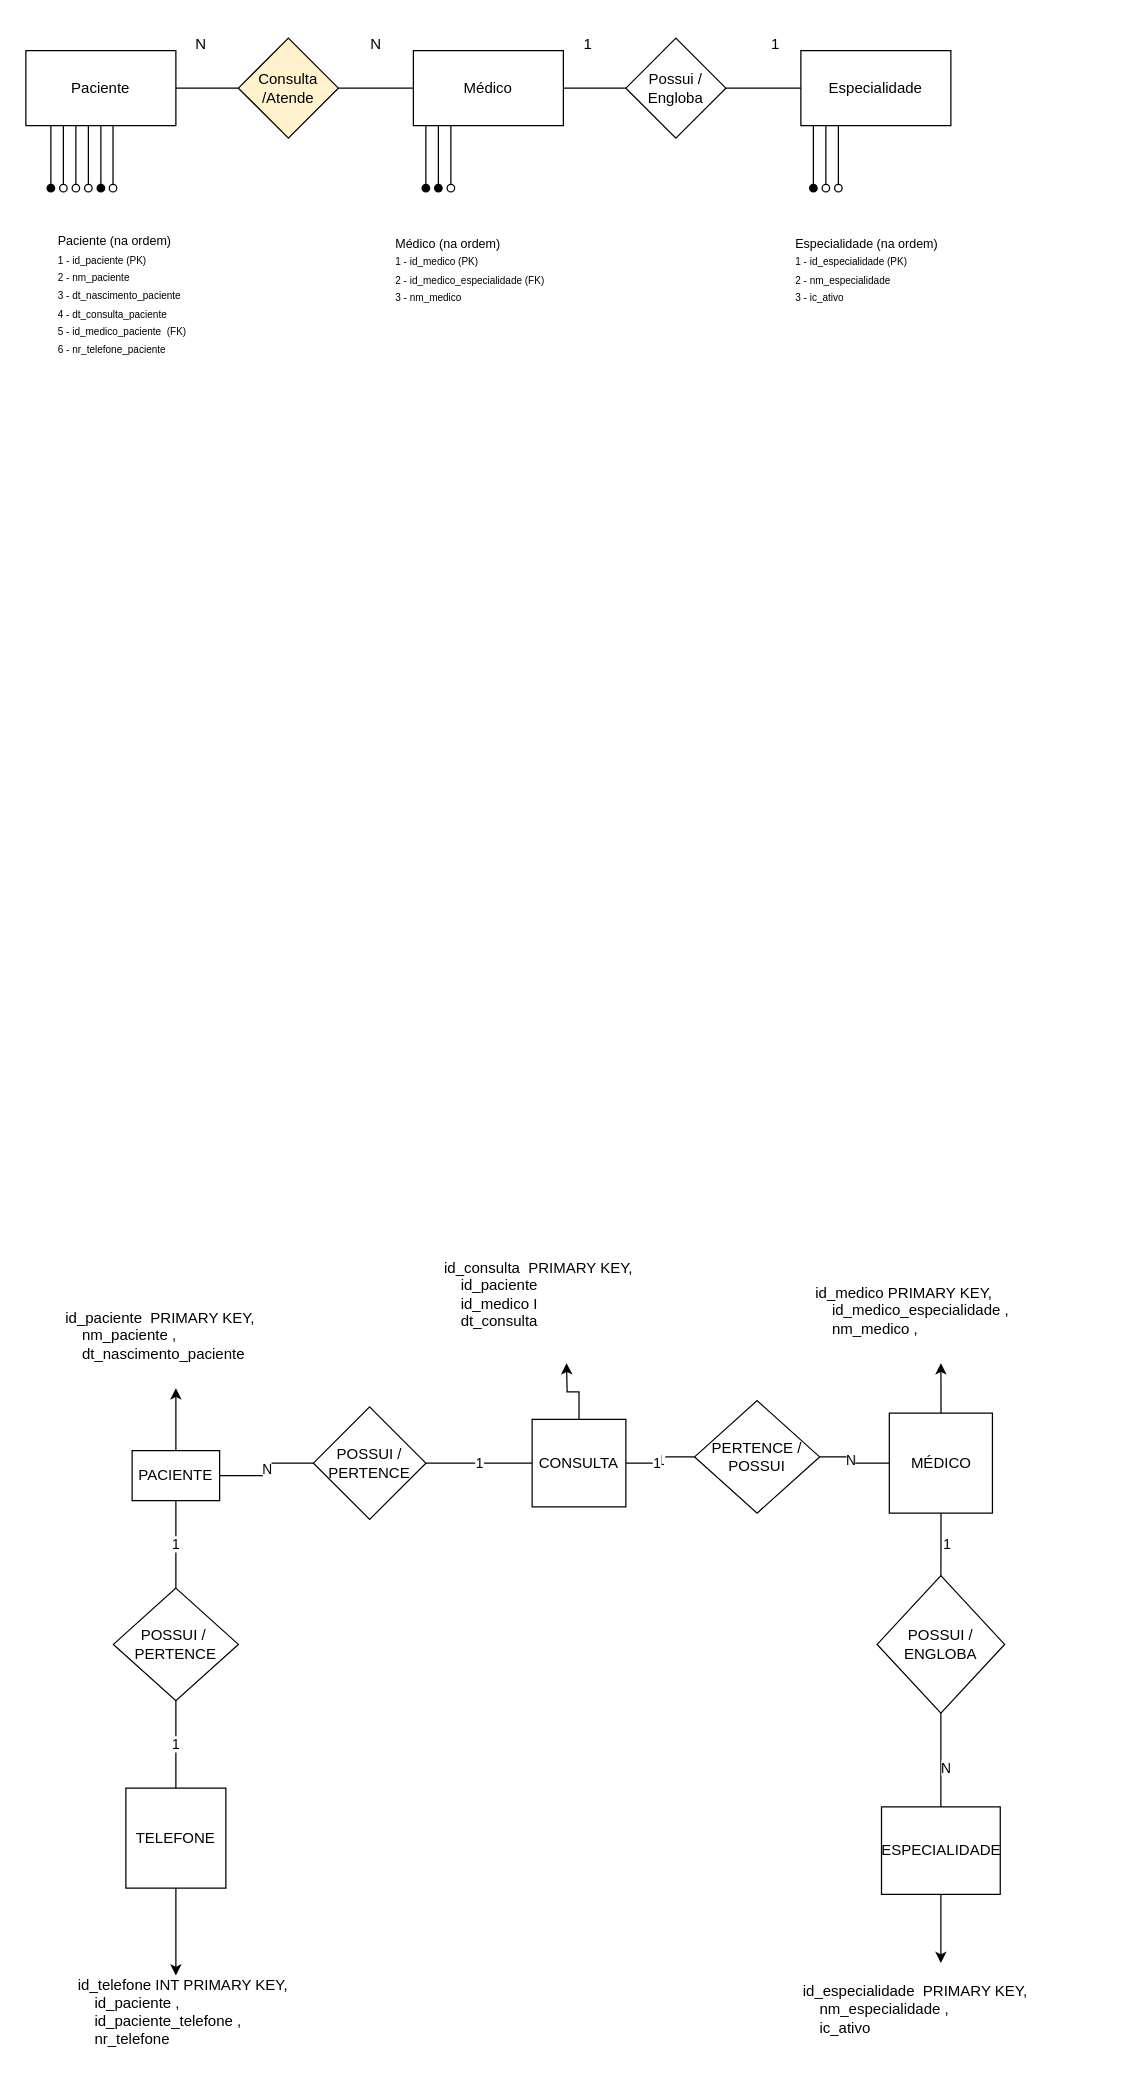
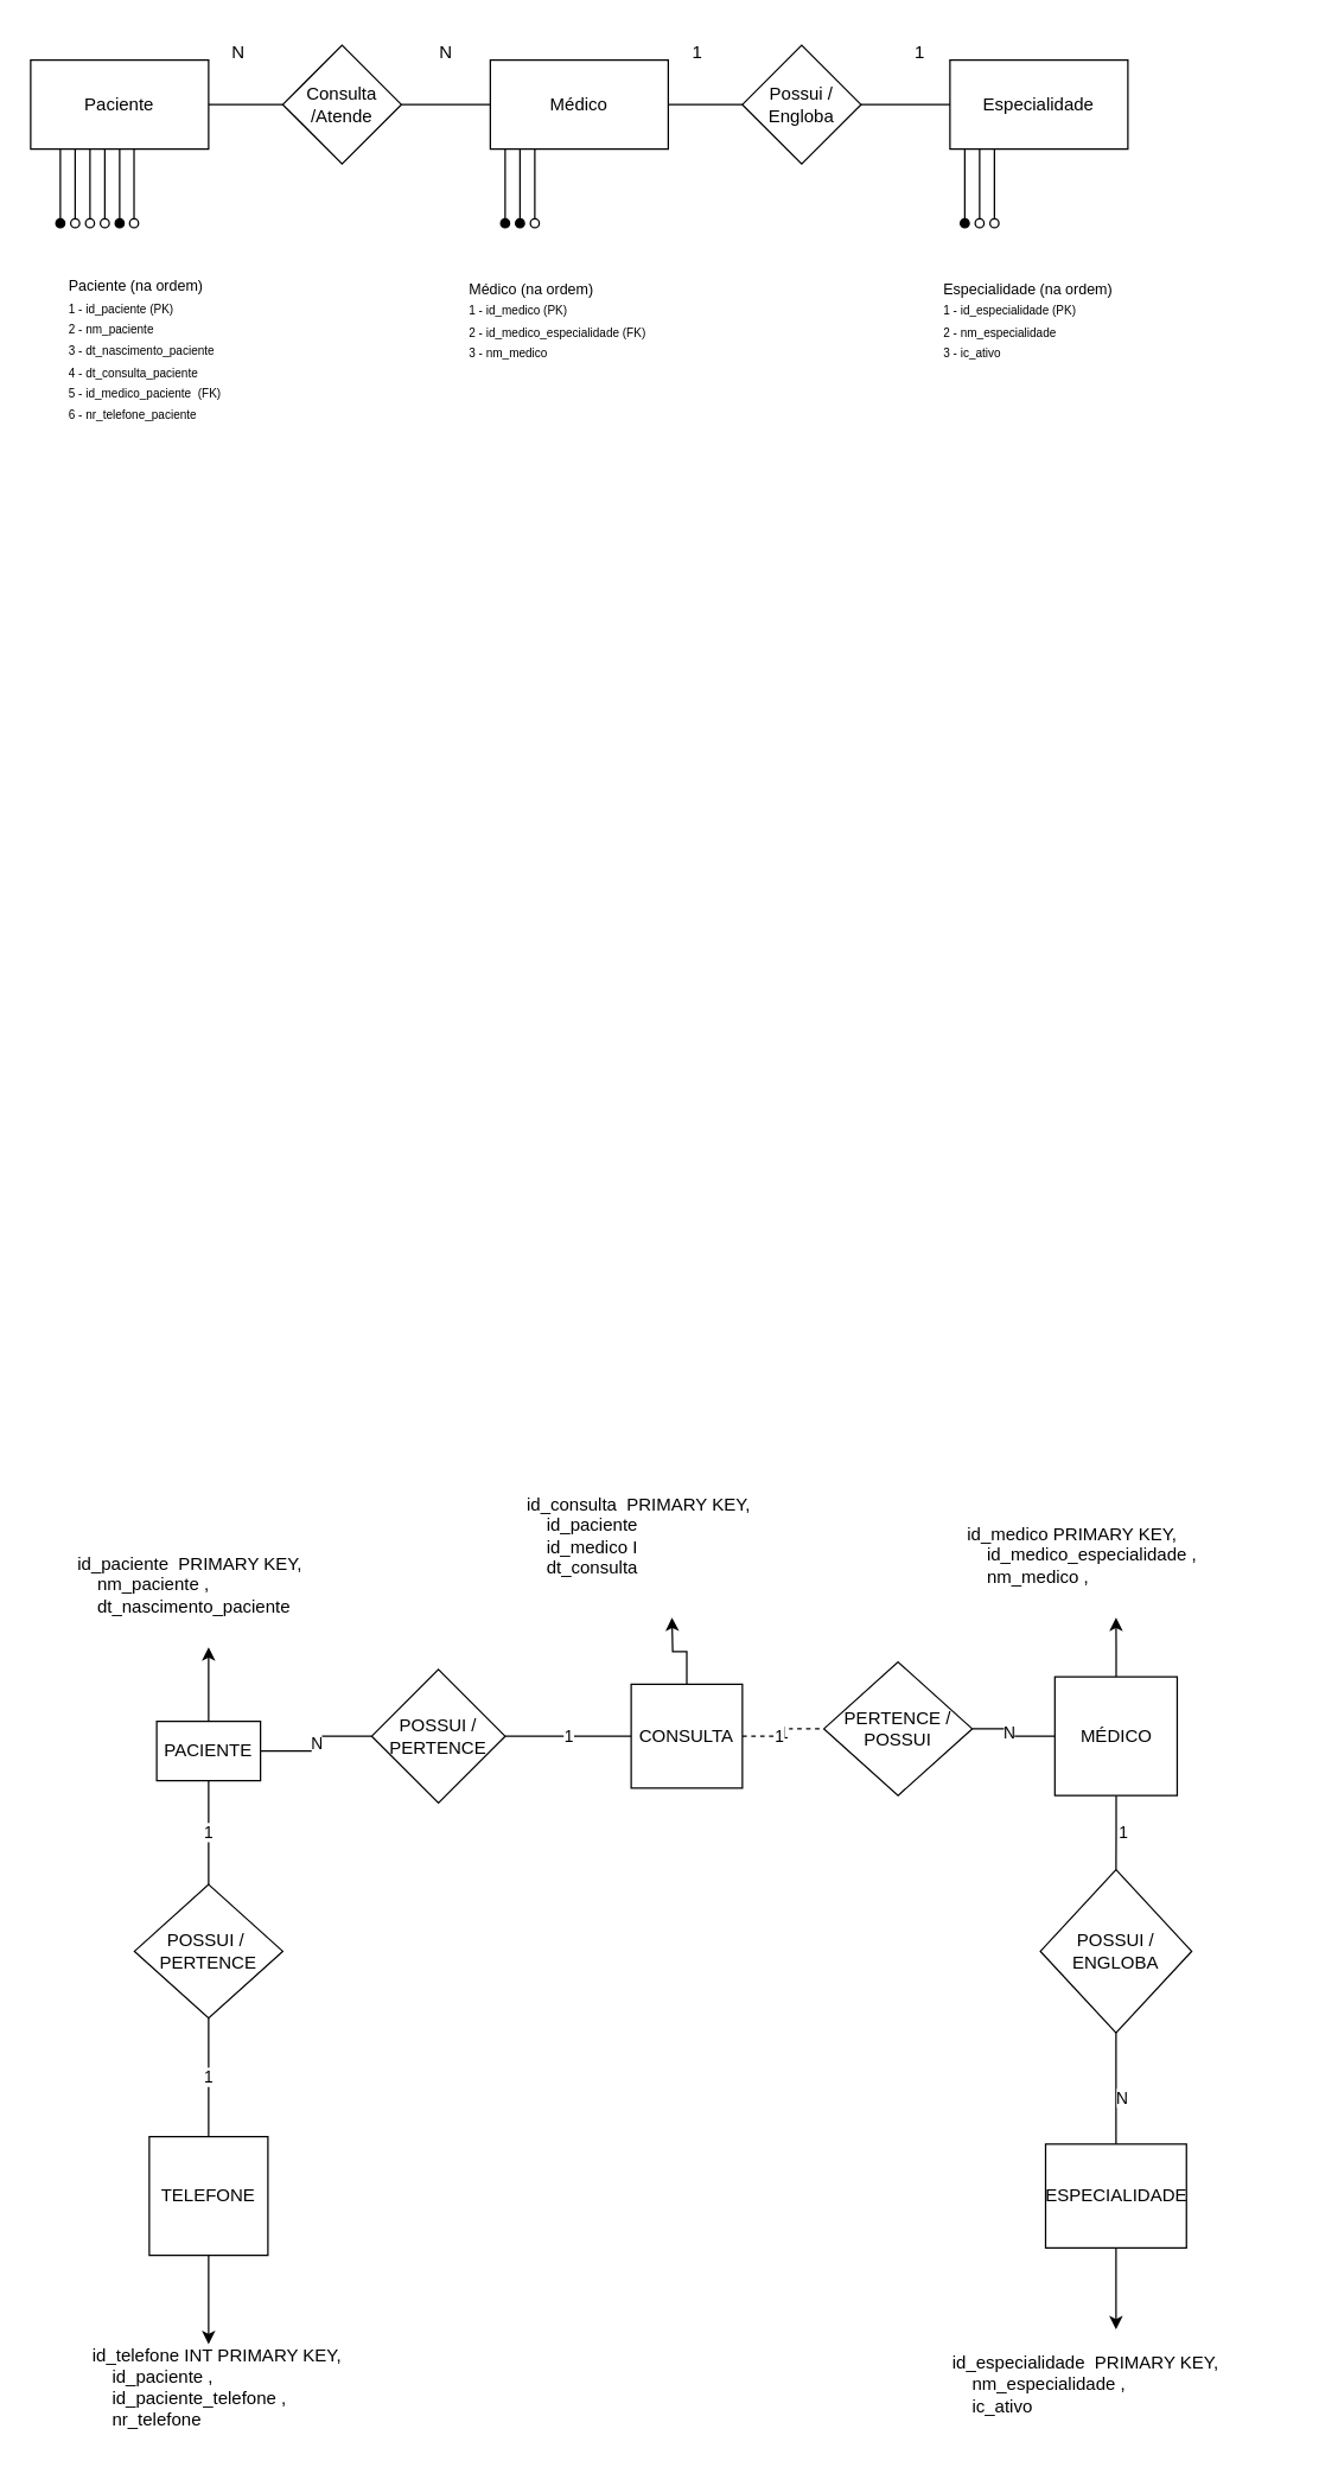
- <mxCell id="10" value="Consulta /Atende" style="rhombus;whiteSpace=wrap;html=1;fillColor=#fff2cc;" vertex="1" parent="1"><mxGeometry x="190" y="30" width="80" height="80" as="geometry" /></mxCell>
+ <mxCell id="10" value="Consulta /Atende" style="rhombus;whiteSpace=wrap;html=1;" vertex="1" parent="1"><mxGeometry x="190" y="30" width="80" height="80" as="geometry" /></mxCell>
- <mxCell id="30" value="1" style="edgeStyle=orthogonalEdgeStyle;rounded=0;orthogonalLoop=1;jettySize=auto;html=1;endArrow=none;endFill=0;" edge="1" parent="1" source="33" target="46"><mxGeometry relative="1" as="geometry" /></mxCell>
+ <mxCell id="30" value="1" style="edgeStyle=orthogonalEdgeStyle;rounded=0;orthogonalLoop=1;jettySize=auto;html=1;endArrow=none;endFill=0;dashed=1;" edge="1" parent="1" source="33" target="46"><mxGeometry relative="1" as="geometry" /></mxCell>
- <mxCell id="36" value="TELEFONE" style="whiteSpace=wrap;html=1;aspect=fixed;" vertex="1" parent="1"><mxGeometry x="100" y="1430" width="80" height="80" as="geometry" /></mxCell>
+ <mxCell id="36" value="TELEFONE" style="whiteSpace=wrap;html=1;aspect=fixed;" vertex="1" parent="1"><mxGeometry x="100" y="1440" width="80" height="80" as="geometry" /></mxCell>
